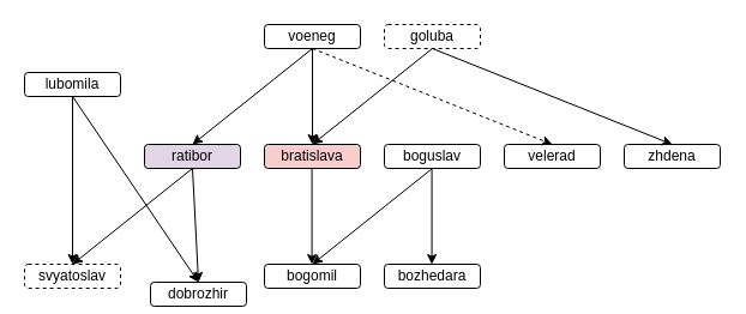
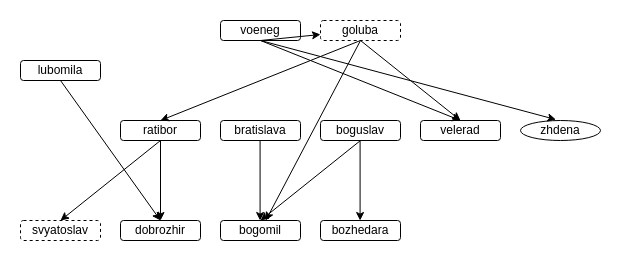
+ <mxCell id="15" value="" style="endArrow=classic;html=1;exitX=0.5;exitY=1;exitDx=0;exitDy=0;entryX=0.443;entryY=-0.045;entryDx=0;entryDy=0;entryPerimeter=0;" parent="1" source="2" target="7" edge="1"><mxGeometry width="50" height="50" relative="1" as="geometry"><mxPoint x="440" y="120" as="sourcePoint" /><mxPoint x="600" y="200" as="targetPoint" /></mxGeometry></mxCell>
- <mxCell id="13" value="" style="endArrow=classic;html=1;exitX=0.5;exitY=1;exitDx=0;exitDy=0;" parent="1" source="2" target="5" edge="1"><mxGeometry width="50" height="50" relative="1" as="geometry"><mxPoint x="420" y="100" as="sourcePoint" /><mxPoint x="580" y="180" as="targetPoint" /></mxGeometry></mxCell>
+ <mxCell id="13" value="" style="endArrow=classic;html=1;exitX=0.5;exitY=1;exitDx=0;exitDy=0;" parent="1" source="2" target="3" edge="1"><mxGeometry width="50" height="50" relative="1" as="geometry"><mxPoint x="420" y="100" as="sourcePoint" /><mxPoint x="580" y="180" as="targetPoint" /></mxGeometry></mxCell>
+ <mxCell id="9" value="" style="endArrow=classic;html=1;exitX=0.5;exitY=1;exitDx=0;exitDy=0;entryX=0.5;entryY=0;entryDx=0;entryDy=0;" parent="1" source="3" target="6" edge="1"><mxGeometry width="50" height="50" relative="1" as="geometry"><mxPoint x="410" y="90" as="sourcePoint" /><mxPoint x="570" y="170" as="targetPoint" /></mxGeometry></mxCell>
- <mxCell id="12" value="" style="endArrow=classic;html=1;exitX=0.5;exitY=1;exitDx=0;exitDy=0;entryX=0.5;entryY=0;entryDx=0;entryDy=0;" parent="1" source="2" target="4" edge="1"><mxGeometry width="50" height="50" relative="1" as="geometry"><mxPoint x="410" y="90" as="sourcePoint" /><mxPoint x="570" y="170" as="targetPoint" /></mxGeometry></mxCell>
- <mxCell id="11" value="" style="endArrow=classic;html=1;entryX=0.5;entryY=0;entryDx=0;entryDy=0;exitX=0.5;exitY=1;exitDx=0;exitDy=0;" parent="1" target="5" edge="1" source="3"><mxGeometry width="50" height="50" relative="1" as="geometry"><mxPoint x="360" y="60" as="sourcePoint" /><mxPoint x="420" y="180" as="targetPoint" /></mxGeometry></mxCell>
+ <mxCell id="11" value="" style="endArrow=classic;html=1;exitX=0.5;exitY=1;exitDx=0;exitDy=0;" parent="1" target="24" edge="1" source="3"><mxGeometry width="50" height="50" relative="1" as="geometry"><mxPoint x="360" y="60" as="sourcePoint" /><mxPoint x="420" y="180" as="targetPoint" /></mxGeometry></mxCell>
+ <mxCell id="10" value="" style="endArrow=classic;html=1;exitX=0.5;exitY=1;exitDx=0;exitDy=0;entryX=0.5;entryY=0;entryDx=0;entryDy=0;" parent="1" source="3" target="4" edge="1"><mxGeometry width="50" height="50" relative="1" as="geometry"><mxPoint x="410" y="90" as="sourcePoint" /><mxPoint x="410" y="170" as="targetPoint" /></mxGeometry></mxCell>
- <mxCell id="14" value="" style="endArrow=classic;html=1;exitX=0.5;exitY=1;exitDx=0;exitDy=0;entryX=0.5;entryY=0;entryDx=0;entryDy=0;dashed=1;" parent="1" source="2" target="6" edge="1"><mxGeometry width="50" height="50" relative="1" as="geometry"><mxPoint x="430" y="110" as="sourcePoint" /><mxPoint x="590" y="190" as="targetPoint" /></mxGeometry></mxCell>
+ <mxCell id="14" value="" style="endArrow=classic;html=1;exitX=0.5;exitY=1;exitDx=0;exitDy=0;entryX=0.5;entryY=0;entryDx=0;entryDy=0;" parent="1" source="2" target="6" edge="1"><mxGeometry width="50" height="50" relative="1" as="geometry"><mxPoint x="430" y="110" as="sourcePoint" /><mxPoint x="590" y="190" as="targetPoint" /></mxGeometry></mxCell>
- <mxCell id="8" value="" style="endArrow=classic;html=1;exitX=0.5;exitY=1;exitDx=0;exitDy=0;entryX=0.5;entryY=0;entryDx=0;entryDy=0;" parent="1" source="3" target="7" edge="1"><mxGeometry width="50" height="50" relative="1" as="geometry"><mxPoint x="370" y="310" as="sourcePoint" /><mxPoint x="420" y="260" as="targetPoint" /></mxGeometry></mxCell>
- <mxCell id="4" value="ratibor" style="rounded=1;whiteSpace=wrap;html=1;fillColor=#e1d5e7;" parent="1" vertex="1"><mxGeometry x="120" y="120" width="80" height="20" as="geometry" /></mxCell>
+ <mxCell id="4" value="ratibor" style="rounded=1;whiteSpace=wrap;html=1;" parent="1" vertex="1"><mxGeometry x="120" y="120" width="80" height="20" as="geometry" /></mxCell>
- <mxCell id="5" value="bratislava" style="rounded=1;whiteSpace=wrap;html=1;fillColor=#f8cecc;" parent="1" vertex="1"><mxGeometry x="220" y="120" width="80" height="20" as="geometry" /></mxCell>
+ <mxCell id="5" value="bratislava" style="rounded=1;whiteSpace=wrap;html=1;" parent="1" vertex="1"><mxGeometry x="220" y="120" width="80" height="20" as="geometry" /></mxCell>
- <mxCell id="7" value="zhdena" style="rounded=1;whiteSpace=wrap;html=1;" parent="1" vertex="1"><mxGeometry x="520" y="120" width="80" height="20" as="geometry" /></mxCell>
+ <mxCell id="7" value="zhdena" style="ellipse;whiteSpace=wrap;html=1;" parent="1" vertex="1"><mxGeometry x="520" y="120" width="80" height="20" as="geometry" /></mxCell>
- <mxCell id="23" value="" style="endArrow=classic;html=1;exitX=0.5;exitY=1;exitDx=0;exitDy=0;entryX=0.5;entryY=0;entryDx=0;entryDy=0;" edge="1" parent="1" source="16" target="19"><mxGeometry width="50" height="50" relative="1" as="geometry"><mxPoint x="300" y="80" as="sourcePoint" /><mxPoint x="200" y="160" as="targetPoint" /></mxGeometry></mxCell>
- <mxCell id="18" value="dobrozhir" style="rounded=1;whiteSpace=wrap;html=1;" vertex="1" parent="1"><mxGeometry x="125" y="235" width="80" height="20" as="geometry" /></mxCell>
+ <mxCell id="18" value="dobrozhir" style="rounded=1;whiteSpace=wrap;html=1;" vertex="1" parent="1"><mxGeometry x="120" y="220" width="80" height="20" as="geometry" /></mxCell>
